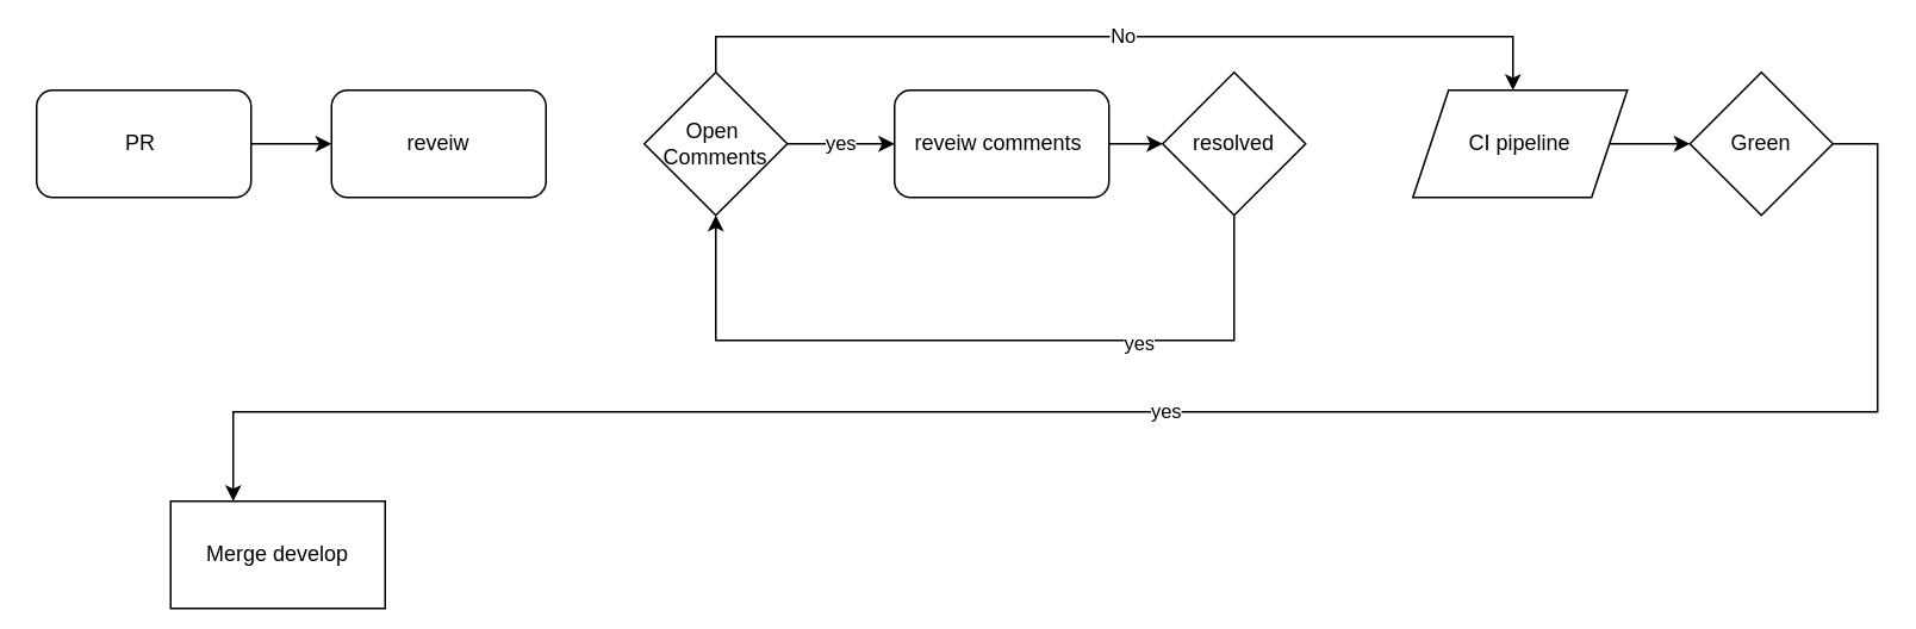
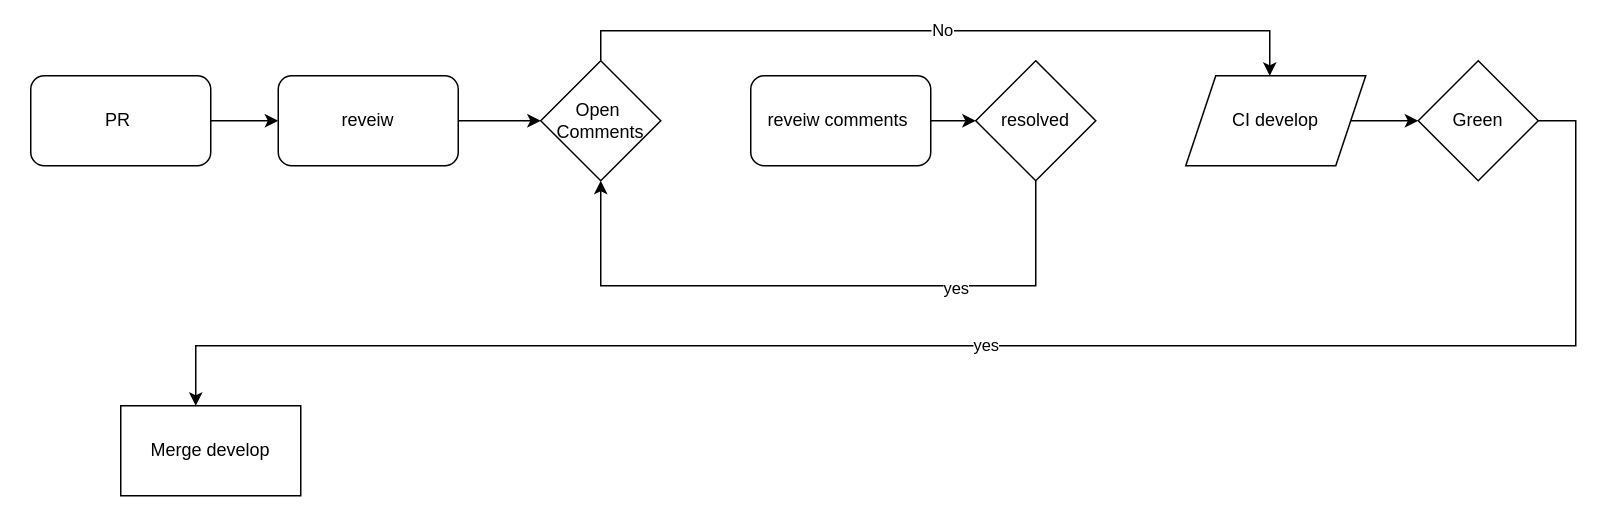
+ <mxCell id="4" style="edgeStyle=orthogonalEdgeStyle;rounded=0;orthogonalLoop=1;jettySize=auto;html=1;" edge="1" parent="1" source="5" target="8"><mxGeometry relative="1" as="geometry"><mxPoint x="460" y="80" as="targetPoint" /></mxGeometry></mxCell>
- <mxCell id="6" value="yes" style="edgeStyle=orthogonalEdgeStyle;rounded=0;orthogonalLoop=1;jettySize=auto;html=1;" edge="1" parent="1" source="8" target="10"><mxGeometry relative="1" as="geometry"><mxPoint x="570" y="80" as="targetPoint" /></mxGeometry></mxCell>
- <mxCell id="15" value="CI pipeline" style="shape=parallelogram;perimeter=parallelogramPerimeter;whiteSpace=wrap;html=1;fixedSize=1;" vertex="1" parent="1"><mxGeometry x="790" y="50" width="120" height="60" as="geometry" /></mxCell>
+ <mxCell id="15" value="CI develop" style="shape=parallelogram;perimeter=parallelogramPerimeter;whiteSpace=wrap;html=1;fixedSize=1;" vertex="1" parent="1"><mxGeometry x="790" y="50" width="120" height="60" as="geometry" /></mxCell>
- <mxCell id="18" value="Merge develop" style="whiteSpace=wrap;html=1;" vertex="1" parent="1"><mxGeometry x="95" y="280" width="120" height="60" as="geometry" /></mxCell>
+ <mxCell id="18" value="Merge develop" style="whiteSpace=wrap;html=1;" vertex="1" parent="1"><mxGeometry x="80" y="270" width="120" height="60" as="geometry" /></mxCell>
